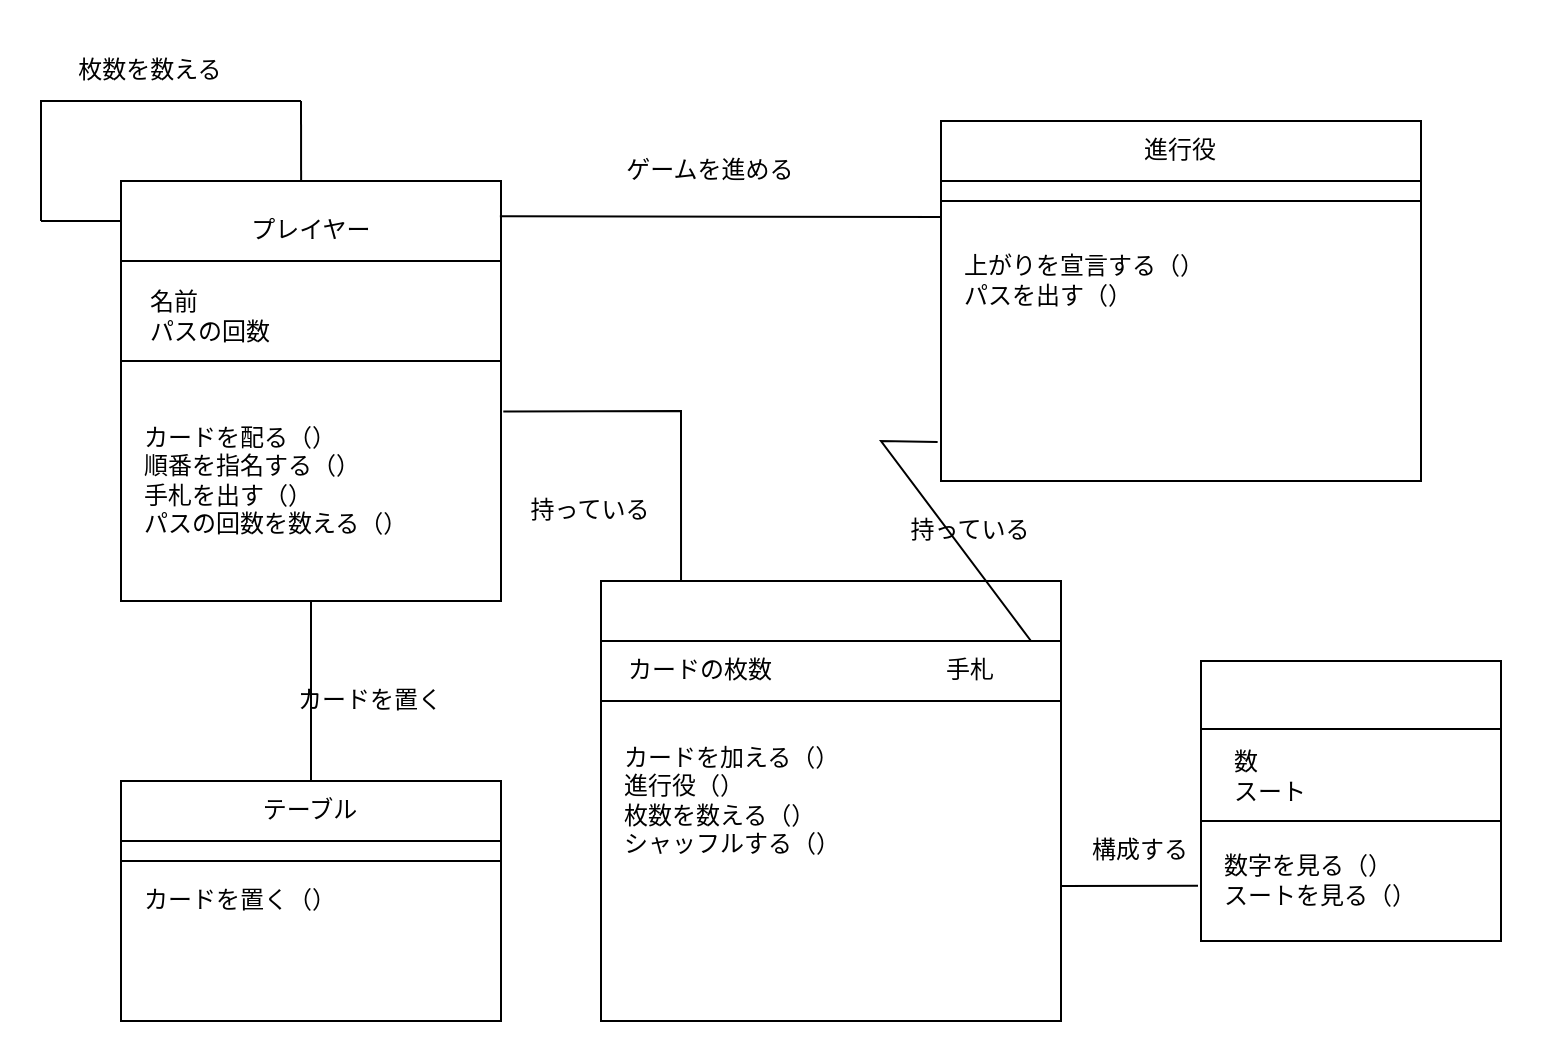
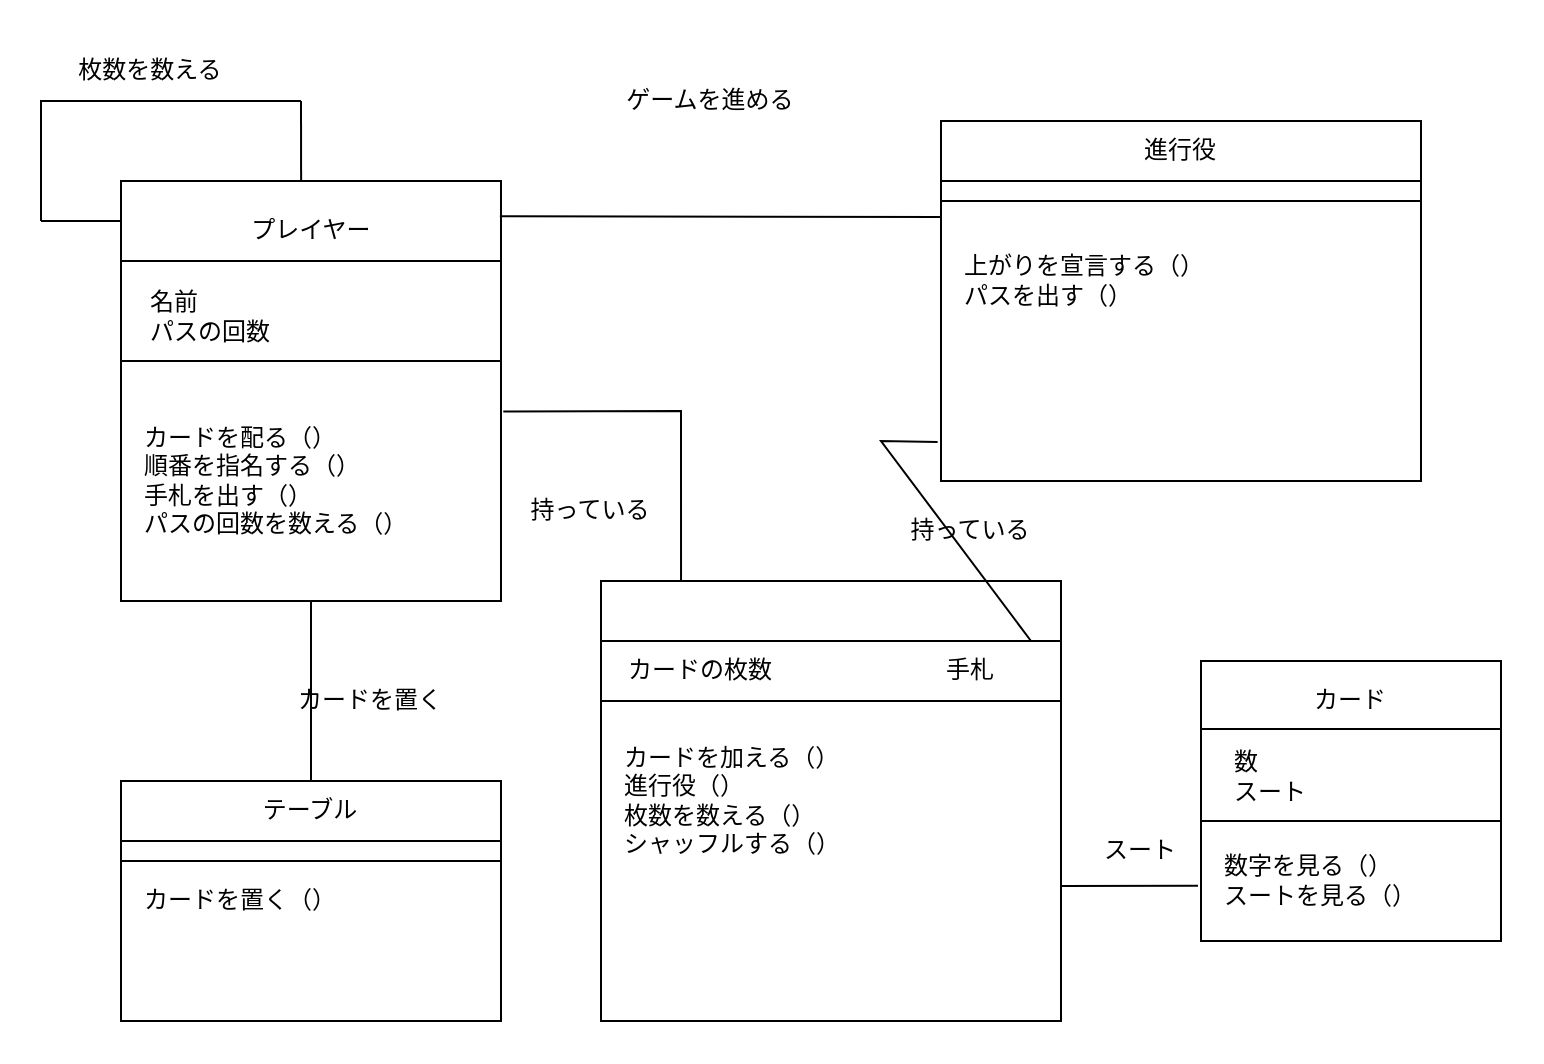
- <mxCell id="38" value="ゲームを進める" style="text;html=1;strokeColor=none;fillColor=none;align=center;verticalAlign=middle;whiteSpace=wrap;rounded=0;" vertex="1" parent="1"><mxGeometry x="290" y="70" width="130" height="30" as="geometry" /></mxCell>
+ <mxCell id="38" value="ゲームを進める" style="text;html=1;strokeColor=none;fillColor=none;align=center;verticalAlign=middle;whiteSpace=wrap;rounded=0;" vertex="1" parent="1"><mxGeometry x="290" y="35" width="130" height="30" as="geometry" /></mxCell>
+ <mxCell id="23" value="カード" style="text;html=1;strokeColor=none;fillColor=none;align=center;verticalAlign=middle;whiteSpace=wrap;rounded=0;" vertex="1" parent="1"><mxGeometry x="645" y="335" width="60" height="30" as="geometry" /></mxCell>
- <mxCell id="42" value="構成する" style="text;html=1;strokeColor=none;fillColor=none;align=center;verticalAlign=middle;whiteSpace=wrap;rounded=0;" vertex="1" parent="1"><mxGeometry x="540" y="410" width="60" height="30" as="geometry" /></mxCell>
+ <mxCell id="42" value="スート" style="text;html=1;strokeColor=none;fillColor=none;align=center;verticalAlign=middle;whiteSpace=wrap;rounded=0;" vertex="1" parent="1"><mxGeometry x="540" y="410" width="60" height="30" as="geometry" /></mxCell>
